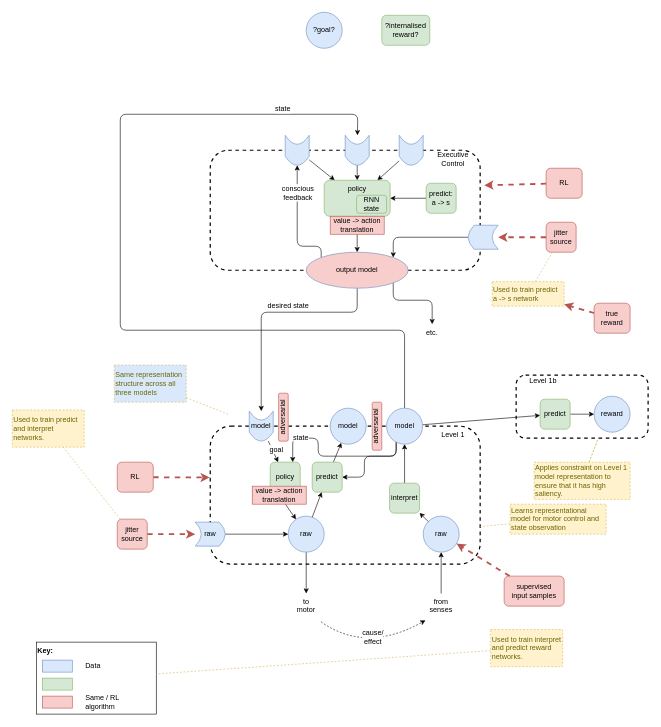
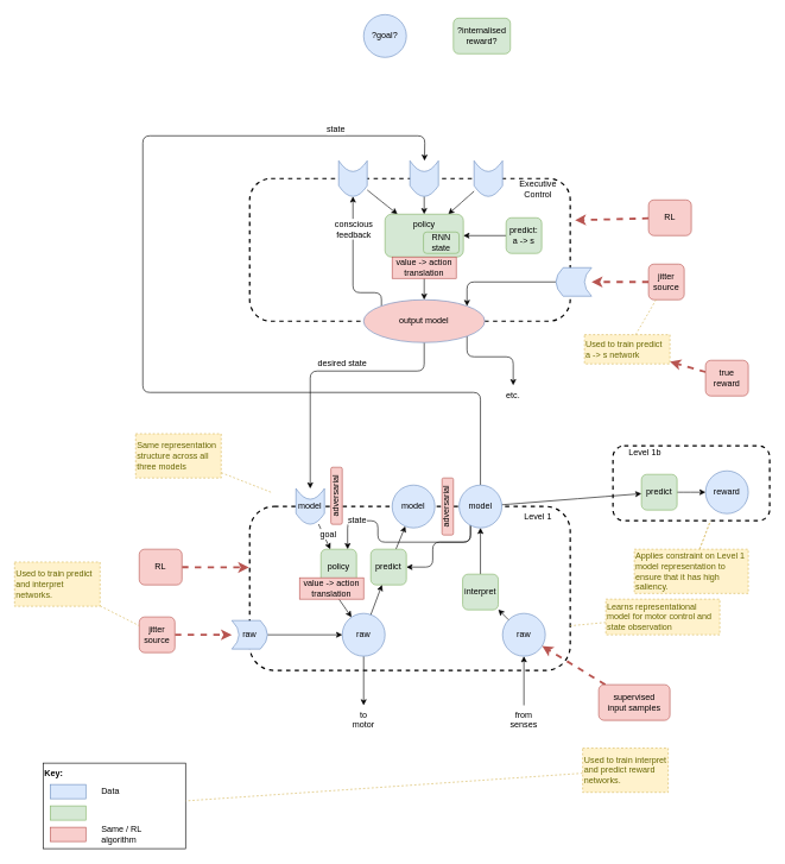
- <mxCell id="75" value="Same representation structure across all three models" style="rounded=0;whiteSpace=wrap;html=1;align=left;fillColor=#dae8fc;strokeColor=#d6b656;fontColor=#666600;dashed=1;" vertex="1" parent="1"><mxGeometry x="190" y="608" width="120" height="62" as="geometry" /></mxCell>
+ <mxCell id="75" value="Same representation structure across all three models" style="rounded=0;whiteSpace=wrap;html=1;align=left;fillColor=#fff2cc;strokeColor=#d6b656;fontColor=#666600;dashed=1;" vertex="1" parent="1"><mxGeometry x="190" y="608" width="120" height="62" as="geometry" /></mxCell>
- <mxCell id="91" value="Used to train predict and interpret networks." style="rounded=0;whiteSpace=wrap;html=1;align=left;fillColor=#fff2cc;strokeColor=#d6b656;fontColor=#666600;dashed=1;" vertex="1" parent="1"><mxGeometry x="20" y="683" width="120" height="62" as="geometry" /></mxCell>
+ <mxCell id="91" value="Used to train predict and interpret networks." style="rounded=0;whiteSpace=wrap;html=1;align=left;fillColor=#fff2cc;strokeColor=#d6b656;fontColor=#666600;dashed=1;" vertex="1" parent="1"><mxGeometry x="20" y="788" width="120" height="62" as="geometry" /></mxCell>
- <mxCell id="35" value="" style="endArrow=classic;dashed=1;html=1;curved=1;endFill=1;" edge="1" parent="1" source="6" target="25"><mxGeometry width="50" height="50" relative="1" as="geometry"><mxPoint x="690" y="899" as="sourcePoint" /><mxPoint x="740" y="849" as="targetPoint" /><Array as="points"><mxPoint x="610" y="1089" /></Array></mxGeometry></mxCell>
- <mxCell id="36" value="cause/&lt;br style=&quot;font-size: 12px;&quot;&gt;effect" style="edgeLabel;html=1;align=center;verticalAlign=middle;resizable=0;points=[];fontSize=12;" vertex="1" connectable="0" parent="35"><mxGeometry x="-0.41" y="13" relative="1" as="geometry"><mxPoint x="28.23" as="offset" /></mxGeometry></mxCell>
